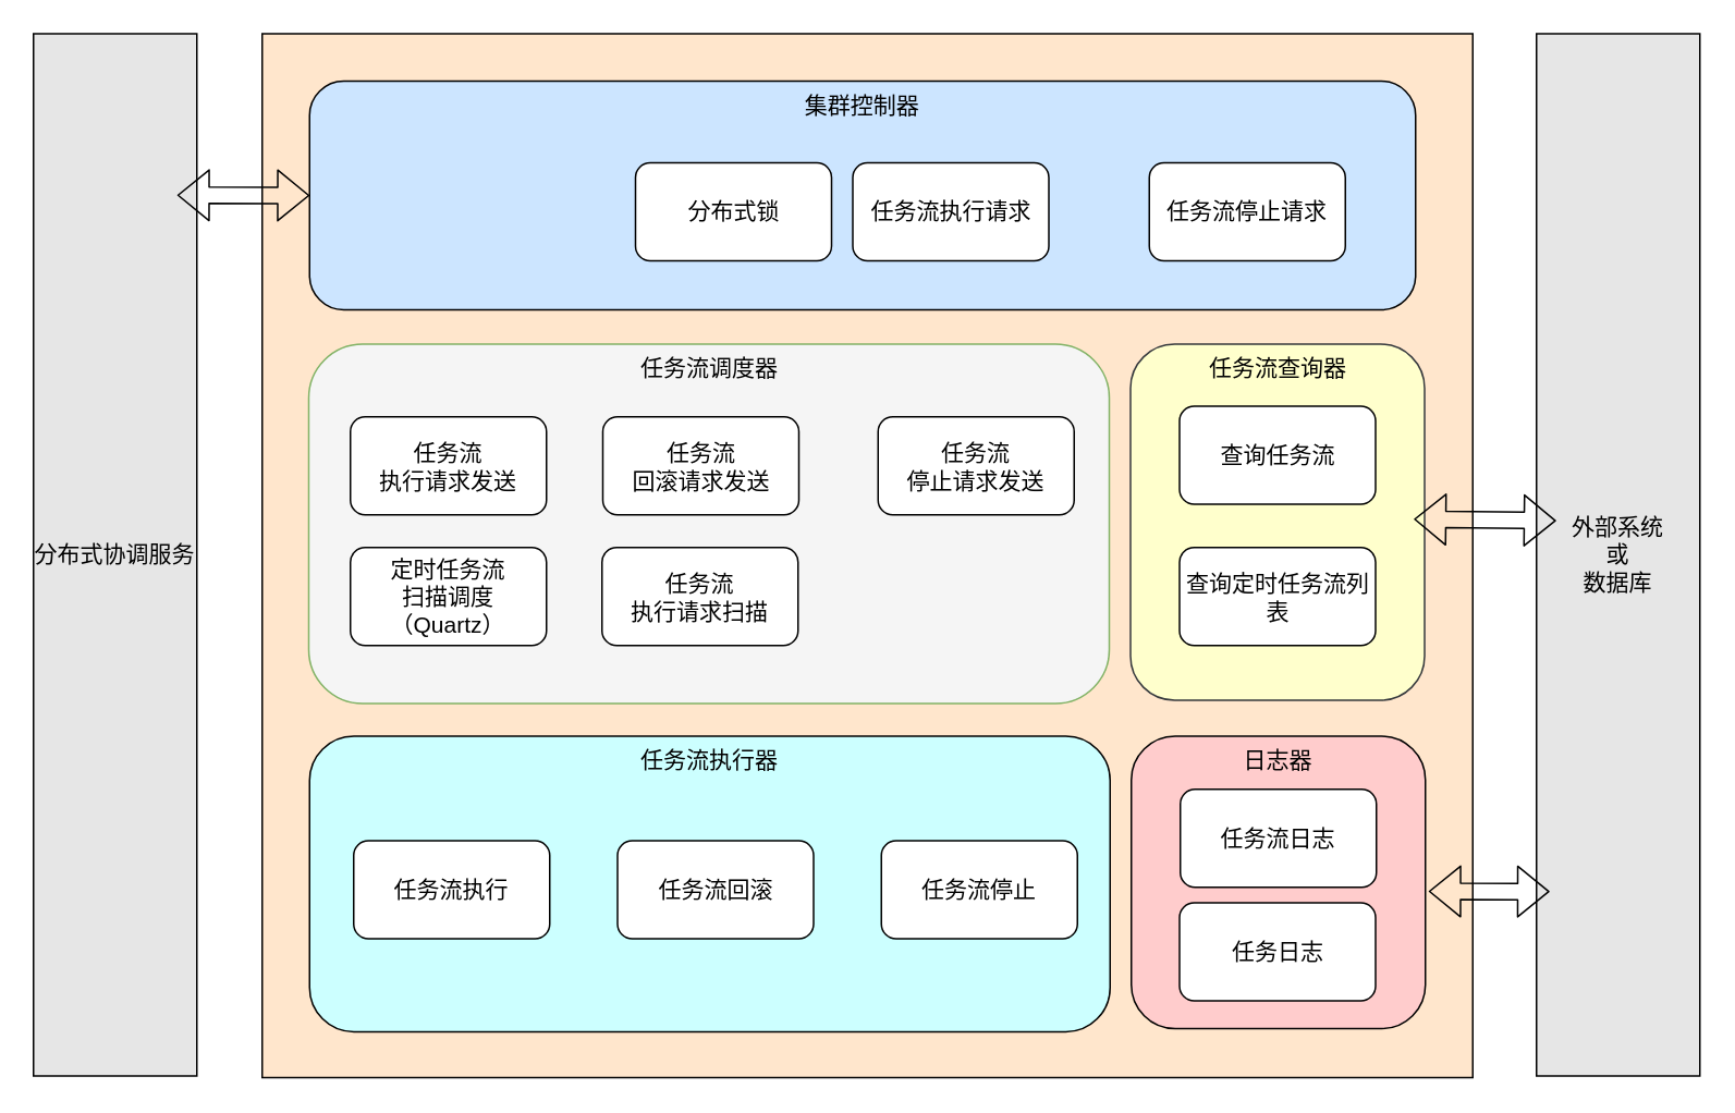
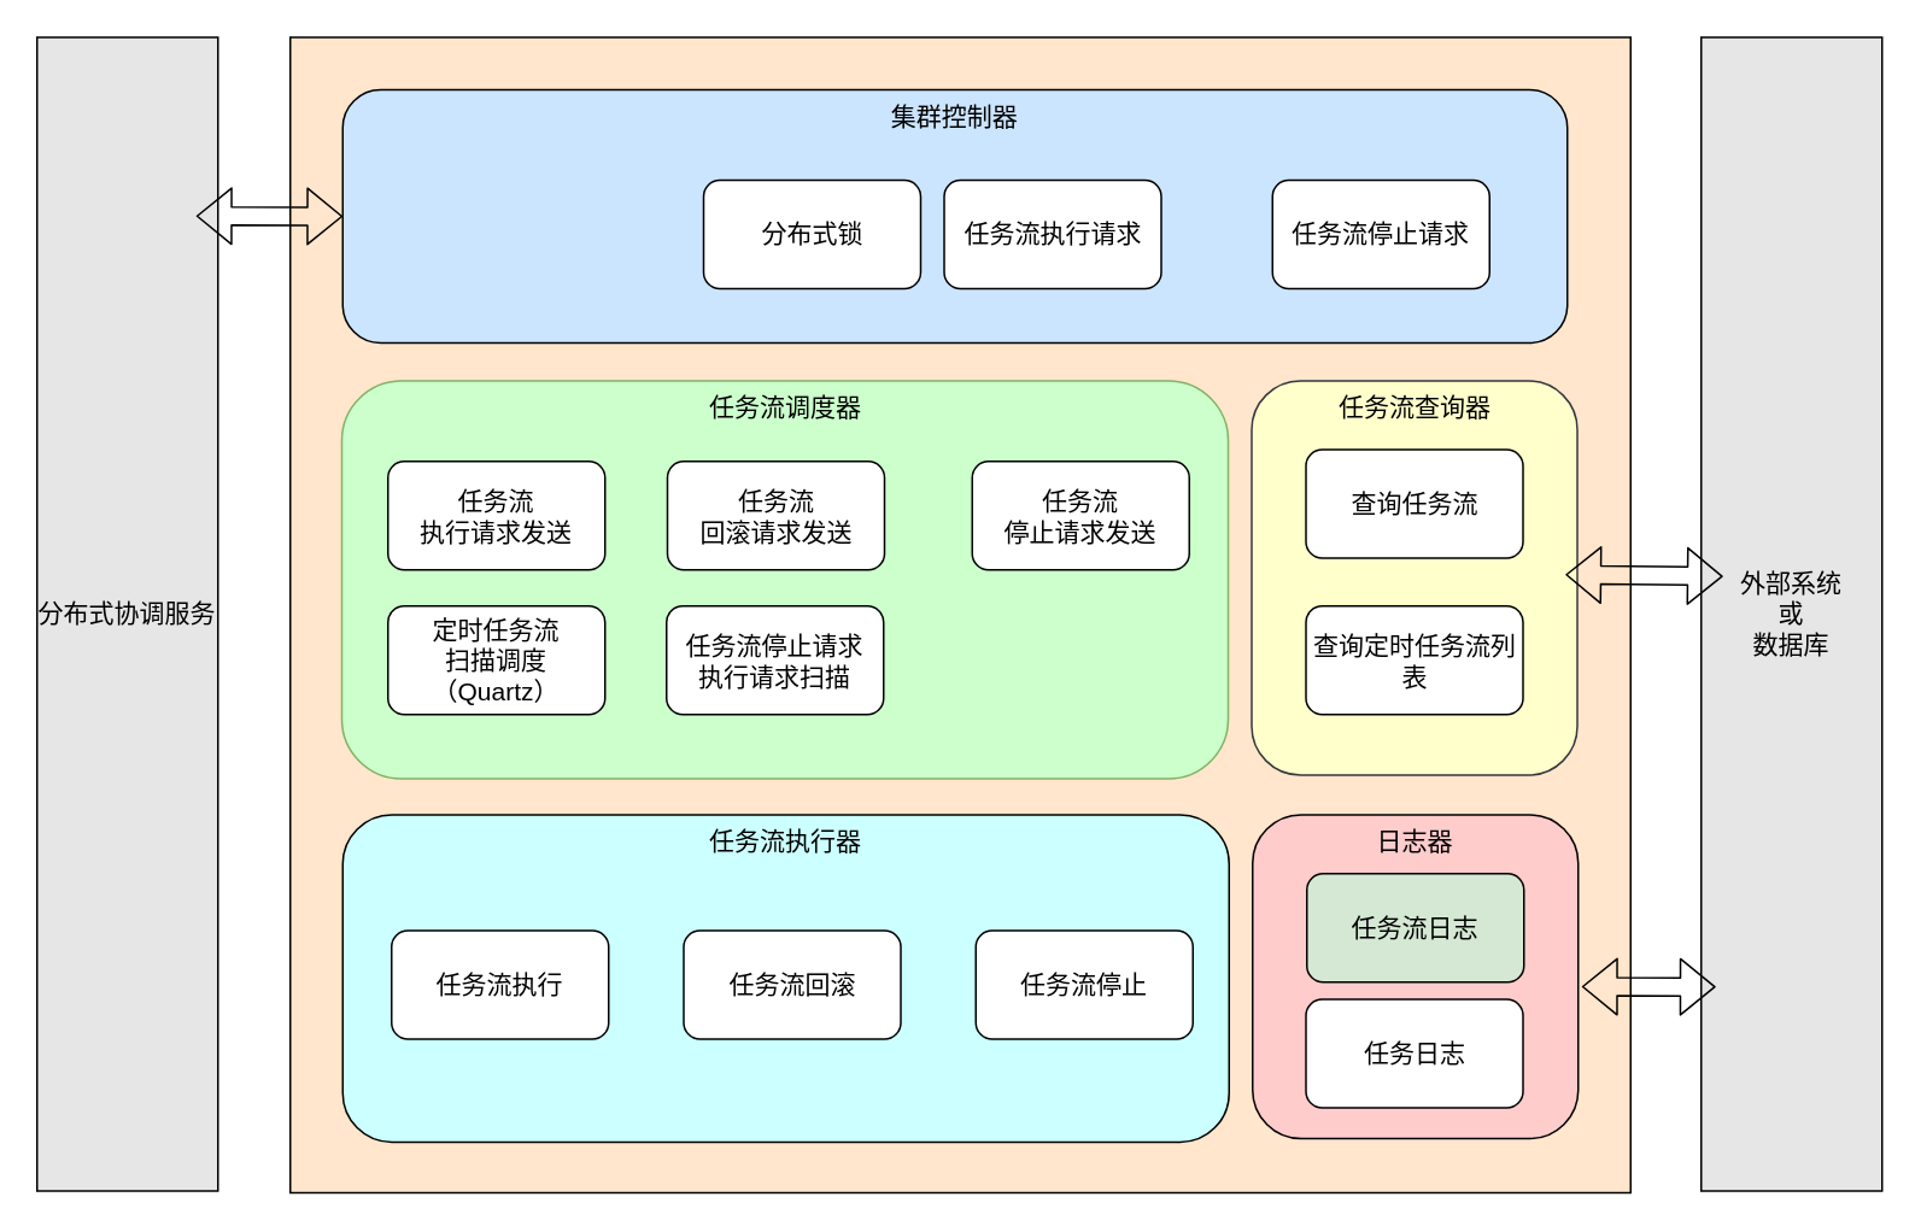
- <mxCell id="5" value="任务流调度器" style="rounded=1;whiteSpace=wrap;html=1;fillColor=#f5f5f5;strokeColor=#82b366;verticalAlign=top;fontSize=14;" parent="1" vertex="1"><mxGeometry x="188.5" y="210" width="490" height="220" as="geometry" /></mxCell>
+ <mxCell id="5" value="任务流调度器" style="rounded=1;whiteSpace=wrap;html=1;fillColor=#CCFFCC;strokeColor=#82b366;verticalAlign=top;fontSize=14;" parent="1" vertex="1"><mxGeometry x="188.5" y="210" width="490" height="220" as="geometry" /></mxCell>
- <mxCell id="11" value="任务流&lt;br&gt;执行请求扫描" style="rounded=1;whiteSpace=wrap;html=1;fontSize=14;" parent="1" vertex="1"><mxGeometry x="368" y="334.5" width="120" height="60" as="geometry" /></mxCell>
+ <mxCell id="11" value="任务流停止请求&lt;br&gt;执行请求扫描" style="rounded=1;whiteSpace=wrap;html=1;fontSize=14;" parent="1" vertex="1"><mxGeometry x="368" y="334.5" width="120" height="60" as="geometry" /></mxCell>
- <mxCell id="16" value="任务流日志" style="rounded=1;whiteSpace=wrap;html=1;fontSize=14;" parent="1" vertex="1"><mxGeometry x="722" y="482.5" width="120" height="60" as="geometry" /></mxCell>
+ <mxCell id="16" value="任务流日志" style="rounded=1;whiteSpace=wrap;html=1;fontSize=14;fillColor=#d5e8d4;" parent="1" vertex="1"><mxGeometry x="722" y="482.5" width="120" height="60" as="geometry" /></mxCell>
